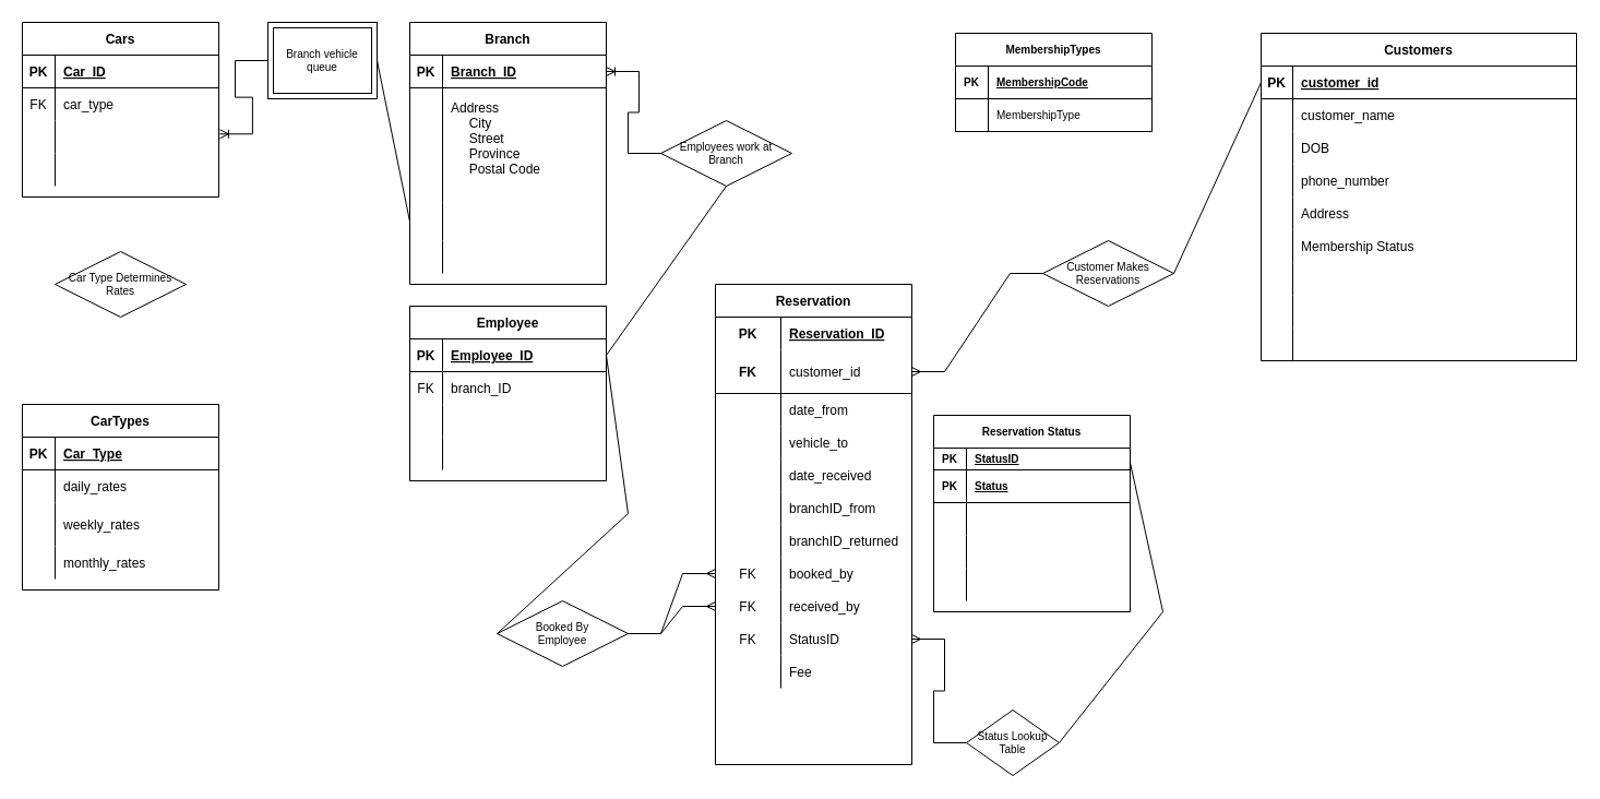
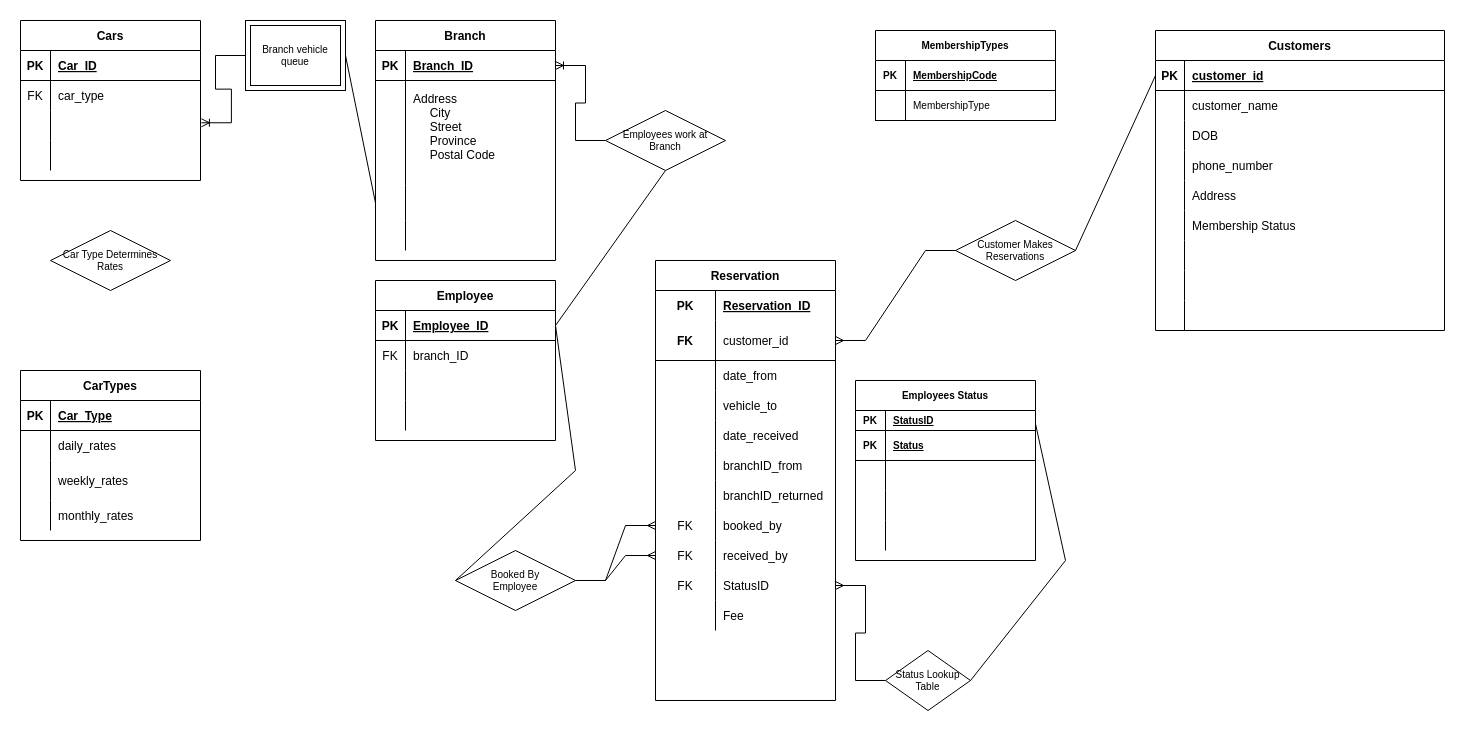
- <mxCell id="120" value="Reservation Status" style="shape=table;startSize=30;container=1;collapsible=1;childLayout=tableLayout;fixedRows=1;rowLines=0;fontStyle=1;align=center;resizeLast=1;fontSize=10;" vertex="1" parent="1"><mxGeometry x="855" y="380" width="180" height="180" as="geometry" /></mxCell>
+ <mxCell id="120" value="Employees Status" style="shape=table;startSize=30;container=1;collapsible=1;childLayout=tableLayout;fixedRows=1;rowLines=0;fontStyle=1;align=center;resizeLast=1;fontSize=10;" vertex="1" parent="1"><mxGeometry x="855" y="380" width="180" height="180" as="geometry" /></mxCell>
